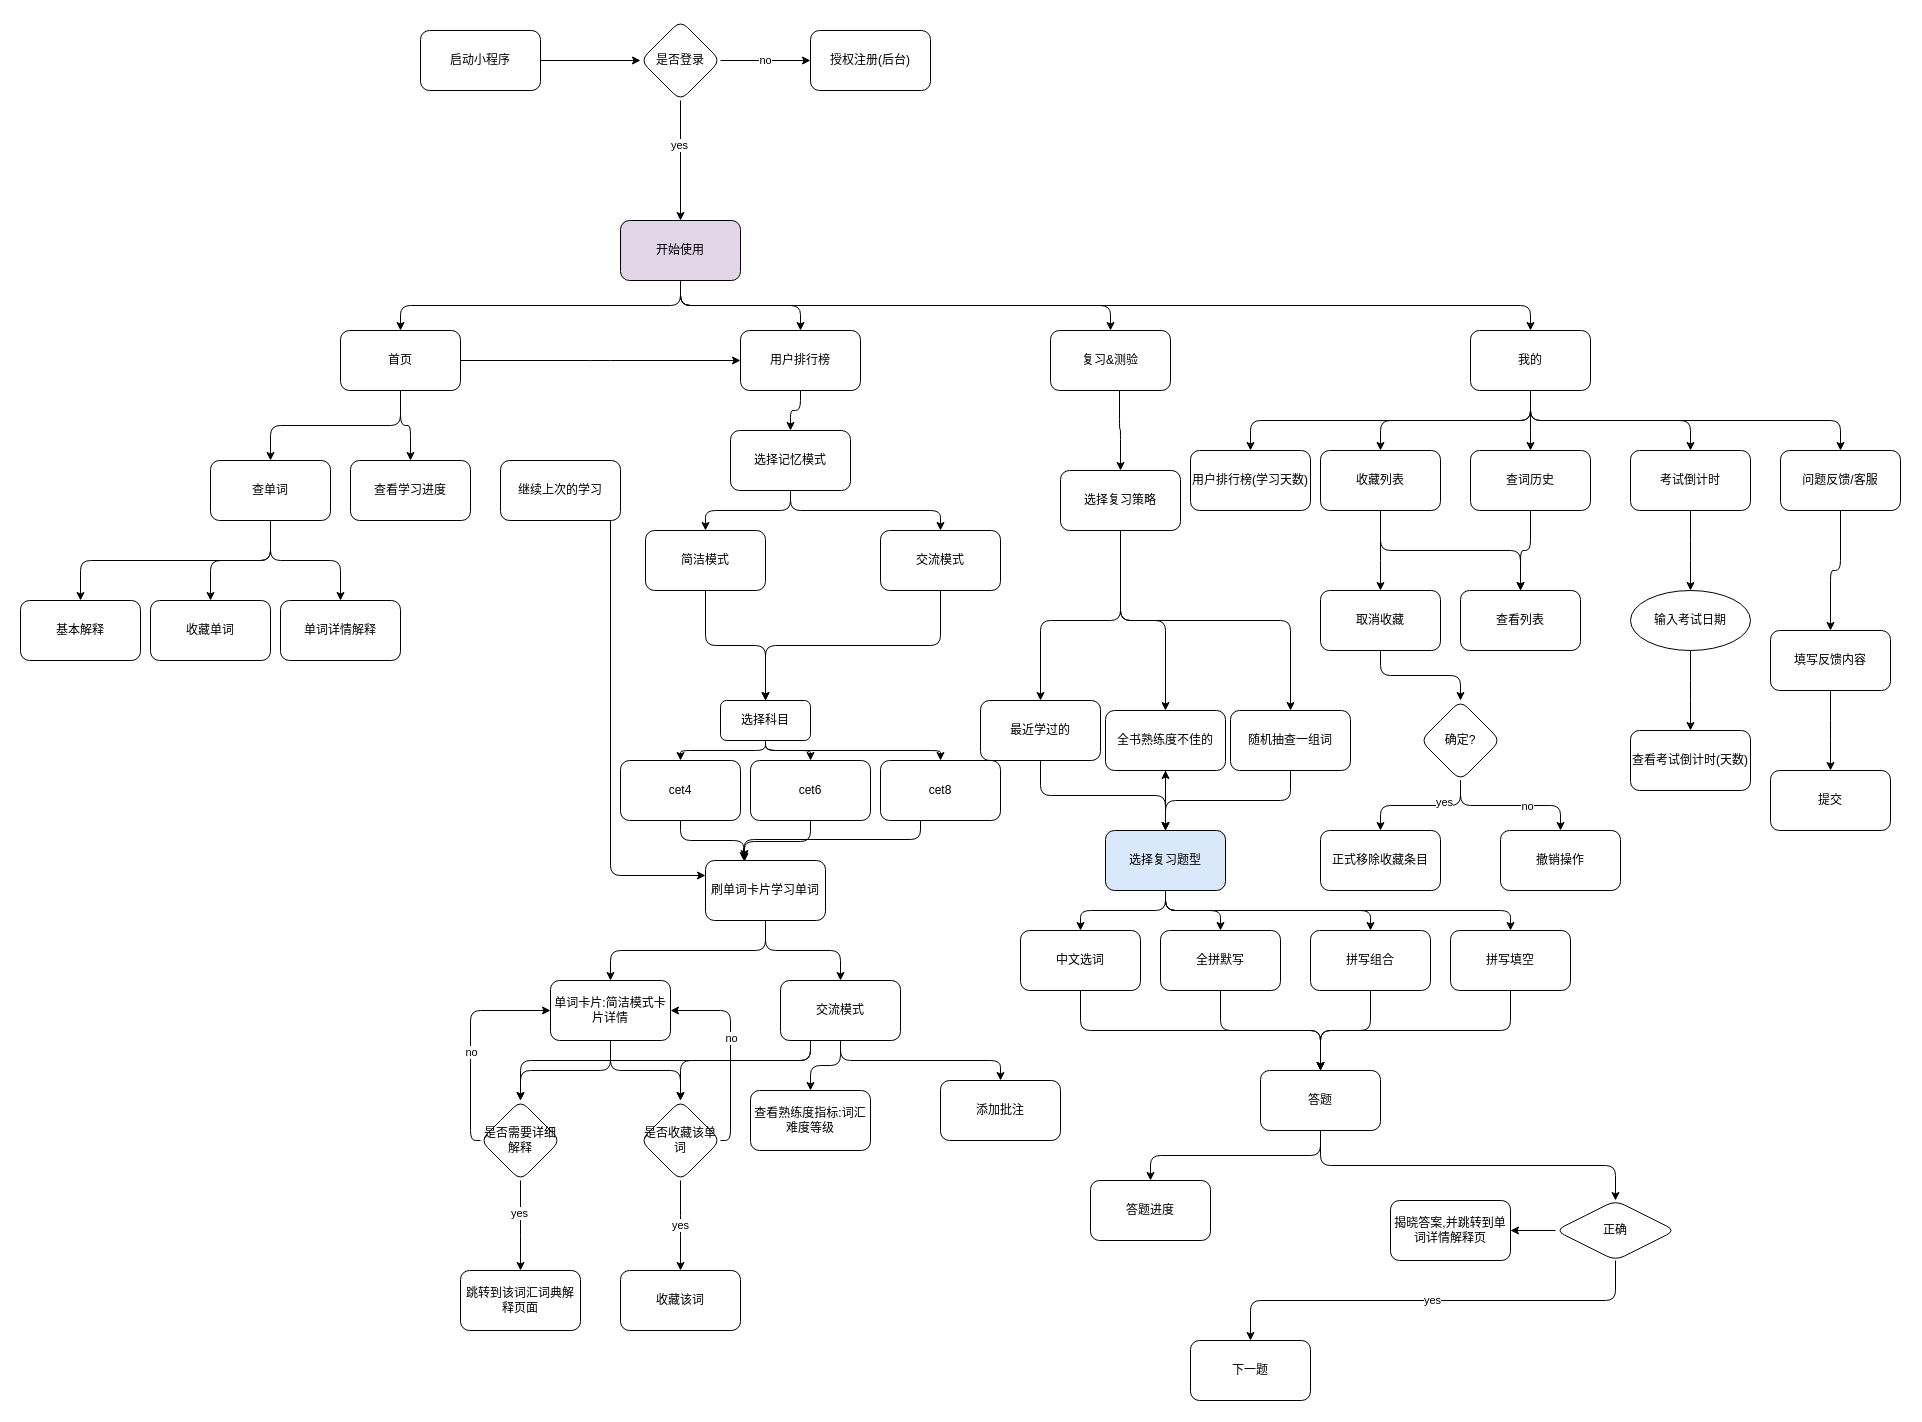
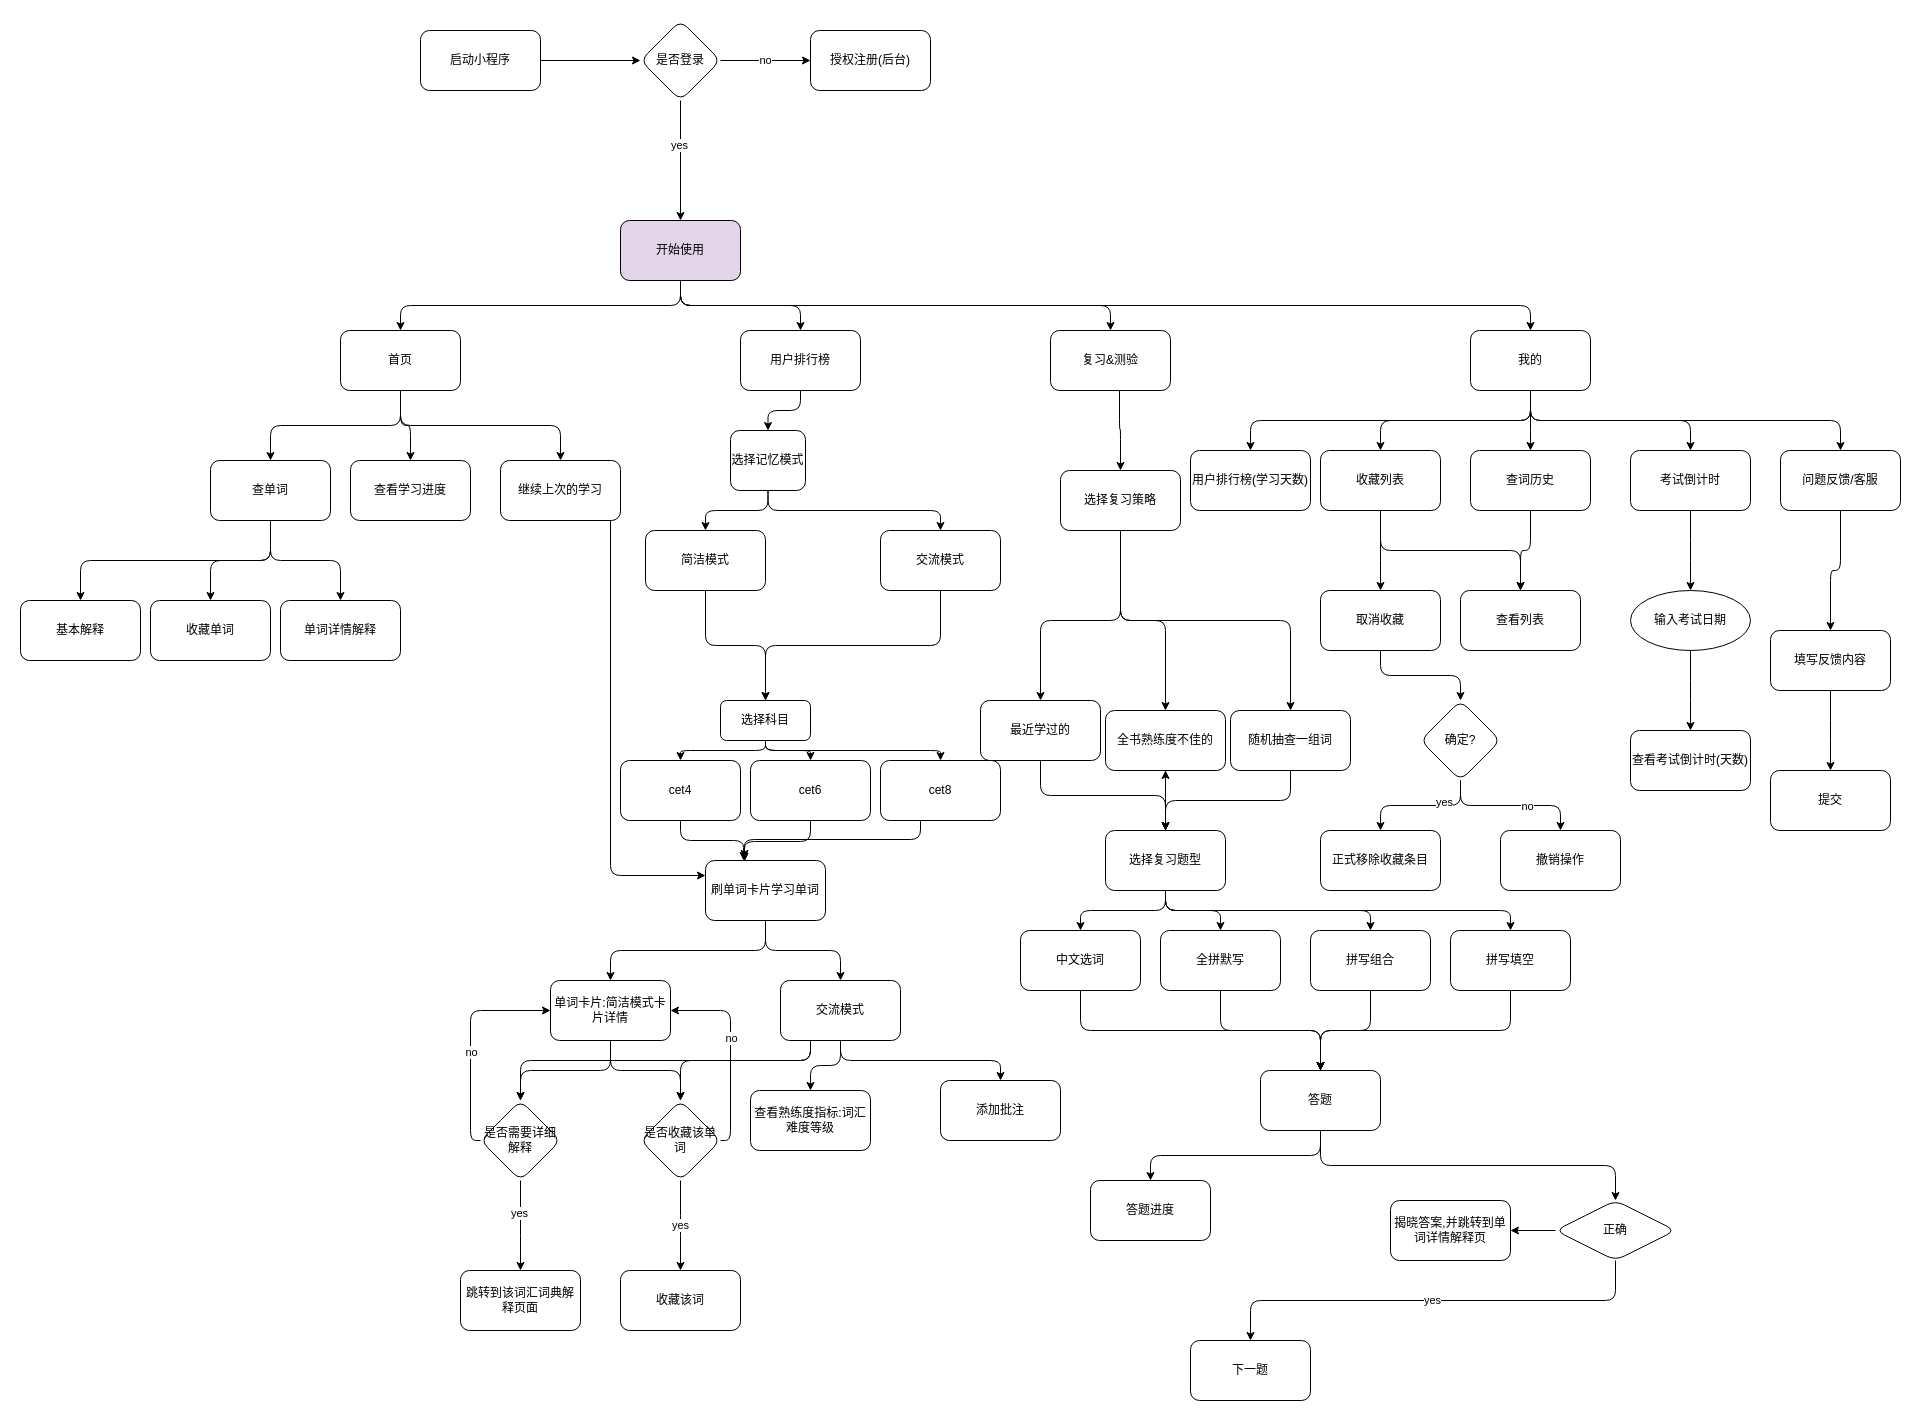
- <mxCell id="15" value="" style="edgeStyle=elbowEdgeStyle;elbow=vertical;html=1;" parent="1" source="17" target="20" edge="1"><mxGeometry relative="1" as="geometry" /></mxCell>
+ <mxCell id="15" value="" style="edgeStyle=elbowEdgeStyle;elbow=vertical;html=1;" parent="1" source="17" target="33" edge="1"><mxGeometry relative="1" as="geometry" /></mxCell>
- <mxCell id="50" value="选择记忆模式" style="whiteSpace=wrap;html=1;rounded=1;" parent="1" vertex="1"><mxGeometry x="730" y="430" width="120" height="60" as="geometry" /></mxCell>
+ <mxCell id="50" value="选择记忆模式" style="whiteSpace=wrap;html=1;rounded=1;" parent="1" vertex="1"><mxGeometry x="730" y="430" width="75" height="60" as="geometry" /></mxCell>
- <mxCell id="73" value="选择复习题型" style="whiteSpace=wrap;html=1;rounded=1;fillColor=#dae8fc;" parent="1" vertex="1"><mxGeometry x="1105" y="830" width="120" height="60" as="geometry" /></mxCell>
+ <mxCell id="73" value="选择复习题型" style="whiteSpace=wrap;html=1;rounded=1;" parent="1" vertex="1"><mxGeometry x="1105" y="830" width="120" height="60" as="geometry" /></mxCell>
